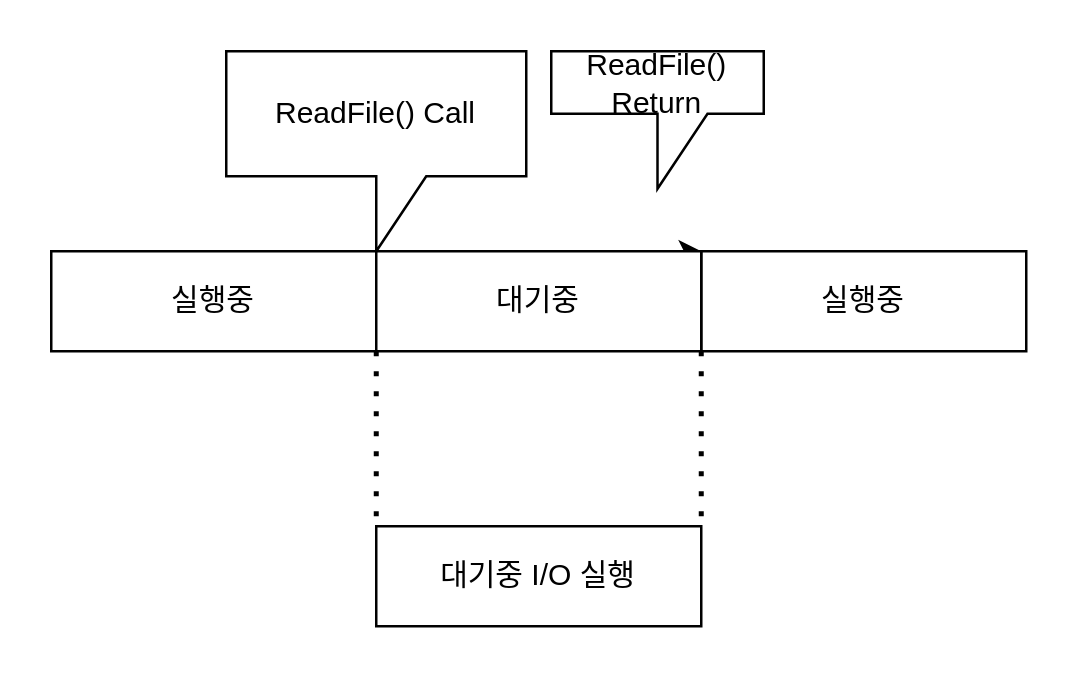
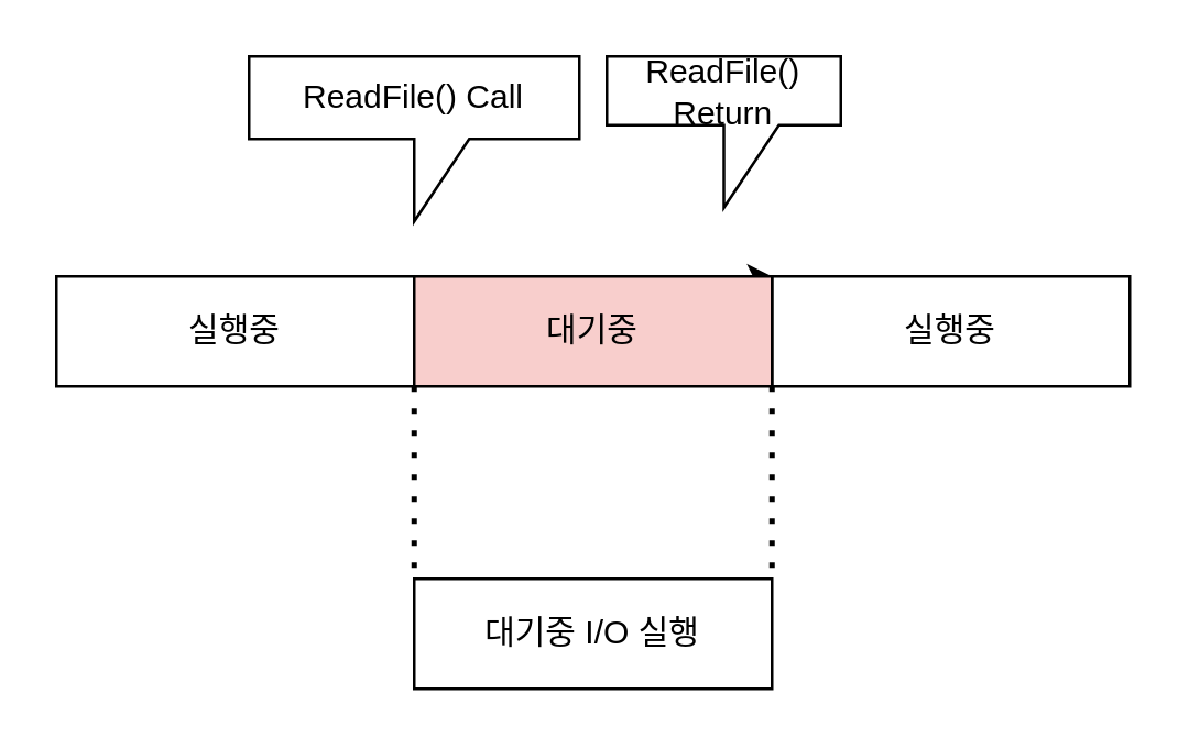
- <mxCell id="6" value="ReadFile() Call" style="shape=callout;whiteSpace=wrap;html=1;perimeter=calloutPerimeter;" vertex="1" parent="1"><mxGeometry x="90" y="20" width="120" height="80" as="geometry" /></mxCell>
+ <mxCell id="6" value="ReadFile() Call" style="shape=callout;whiteSpace=wrap;html=1;perimeter=calloutPerimeter;" vertex="1" parent="1"><mxGeometry x="90" y="20" width="120" height="60" as="geometry" /></mxCell>
- <mxCell id="5" value="대기중" style="rounded=0;whiteSpace=wrap;html=1;" vertex="1" parent="1"><mxGeometry x="150" y="100" width="130" height="40" as="geometry" /></mxCell>
+ <mxCell id="5" value="대기중" style="rounded=0;whiteSpace=wrap;html=1;fillColor=#f8cecc;" vertex="1" parent="1"><mxGeometry x="150" y="100" width="130" height="40" as="geometry" /></mxCell>
